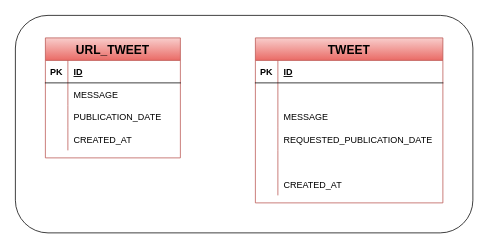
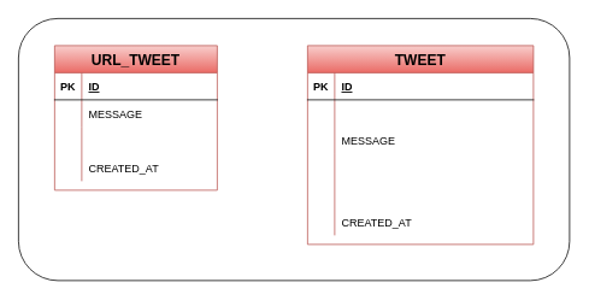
- <mxCell id="12" value="PUBLICATION_DATE" style="shape=partialRectangle;connectable=0;fillColor=none;top=0;left=0;bottom=0;right=0;align=left;spacingLeft=6;overflow=hidden;" vertex="1" parent="10"><mxGeometry x="30" width="150" height="30" as="geometry"><mxRectangle width="150" height="30" as="alternateBounds" /></mxGeometry></mxCell>
- <mxCell id="27" value="REQUESTED_PUBLICATION_DATE" style="shape=partialRectangle;connectable=0;fillColor=none;top=0;left=0;bottom=0;right=0;align=left;spacingLeft=6;overflow=hidden;" vertex="1" parent="25"><mxGeometry x="30" width="220" height="30" as="geometry"><mxRectangle width="220" height="30" as="alternateBounds" /></mxGeometry></mxCell>
